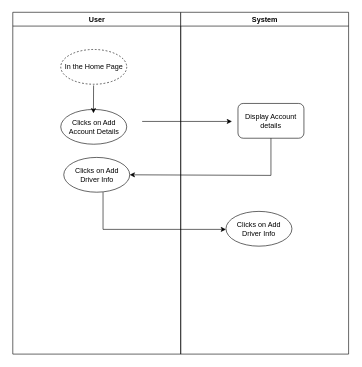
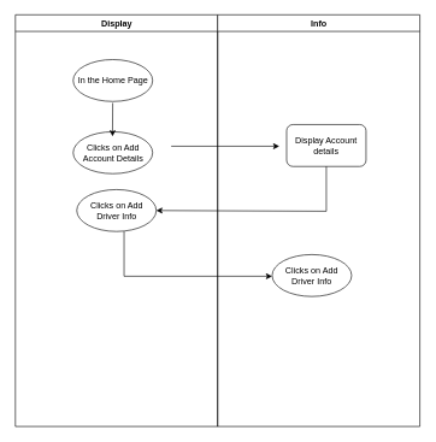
- <mxCell id="2" value="User" style="swimlane;whiteSpace=wrap" parent="1" vertex="1"><mxGeometry x="20.5" y="20" width="280" height="570" as="geometry" /></mxCell>
+ <mxCell id="2" value="Display" style="swimlane;whiteSpace=wrap" parent="1" vertex="1"><mxGeometry x="20.5" y="20" width="280" height="570" as="geometry" /></mxCell>
- <mxCell id="9" value="System" style="swimlane;whiteSpace=wrap" parent="1" vertex="1"><mxGeometry x="300.5" y="20" width="280" height="570" as="geometry" /></mxCell>
+ <mxCell id="9" value="Info" style="swimlane;whiteSpace=wrap" parent="1" vertex="1"><mxGeometry x="300.5" y="20" width="280" height="570" as="geometry" /></mxCell>
- <mxCell id="3" value="In the Home Page" style="ellipse;whiteSpace=wrap;html=1;dashed=1;" vertex="1" parent="2"><mxGeometry x="80" y="62" width="110" height="58" as="geometry" /></mxCell>
+ <mxCell id="3" value="In the Home Page" style="ellipse;whiteSpace=wrap;html=1;" vertex="1" parent="2"><mxGeometry x="80" y="62" width="110" height="58" as="geometry" /></mxCell>
